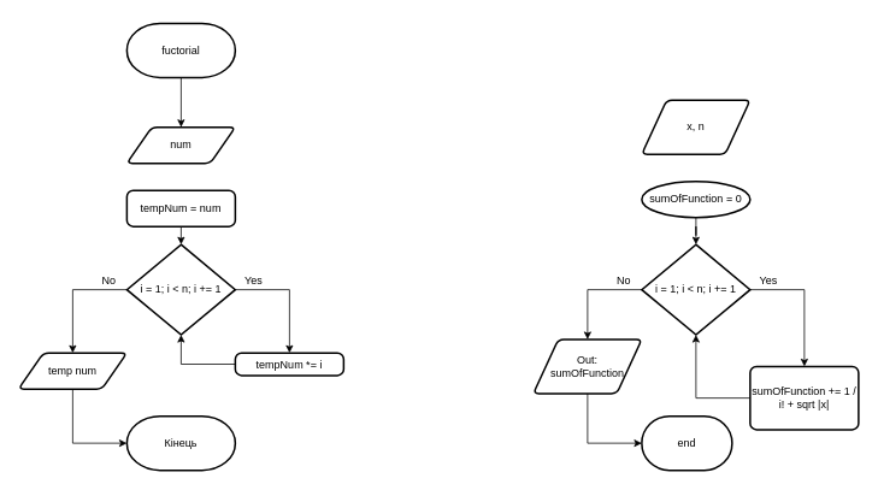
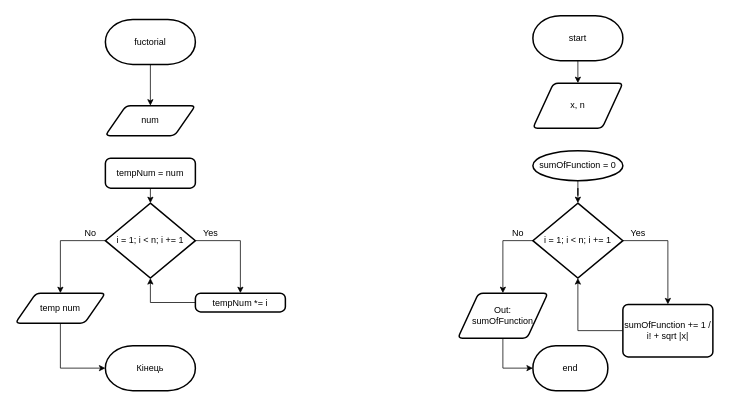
+ <mxCell id="13" value="start" style="strokeWidth=2;html=1;shape=mxgraph.flowchart.terminator;whiteSpace=wrap;" vertex="1" parent="1"><mxGeometry x="710" y="20" width="120" height="60" as="geometry" /></mxCell>
+ <mxCell id="12" style="edgeStyle=orthogonalEdgeStyle;rounded=0;orthogonalLoop=1;jettySize=auto;html=1;exitX=0.5;exitY=1;exitDx=0;exitDy=0;exitPerimeter=0;entryX=0.5;entryY=0;entryDx=0;entryDy=0;" edge="1" parent="1" source="13" target="14"><mxGeometry relative="1" as="geometry" /></mxCell>
- <mxCell id="28" value="Out:&lt;br&gt;sumOfFunction" style="shape=parallelogram;html=1;strokeWidth=2;perimeter=parallelogramPerimeter;whiteSpace=wrap;rounded=1;arcSize=12;size=0.23;" vertex="1" parent="1"><mxGeometry x="590" y="375" width="120" height="60" as="geometry" /></mxCell>
+ <mxCell id="28" value="Out:&lt;br&gt;sumOfFunction" style="shape=parallelogram;html=1;strokeWidth=2;perimeter=parallelogramPerimeter;whiteSpace=wrap;rounded=1;arcSize=12;size=0.23;" vertex="1" parent="1"><mxGeometry x="610" y="390" width="120" height="60" as="geometry" /></mxCell>
